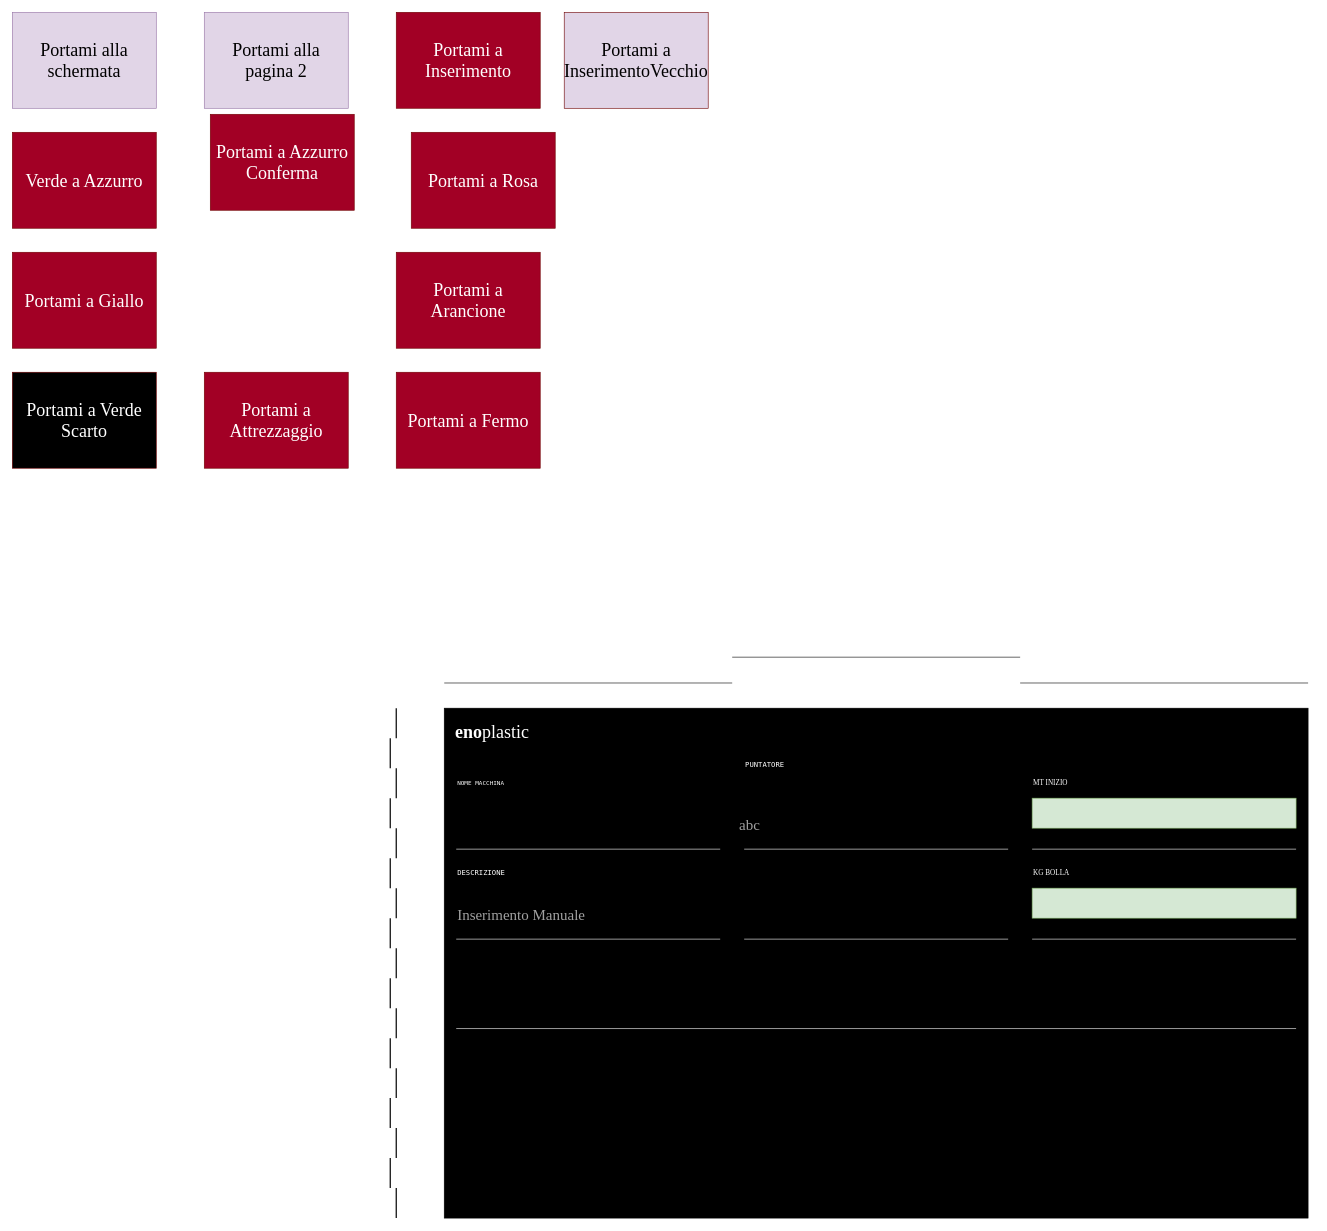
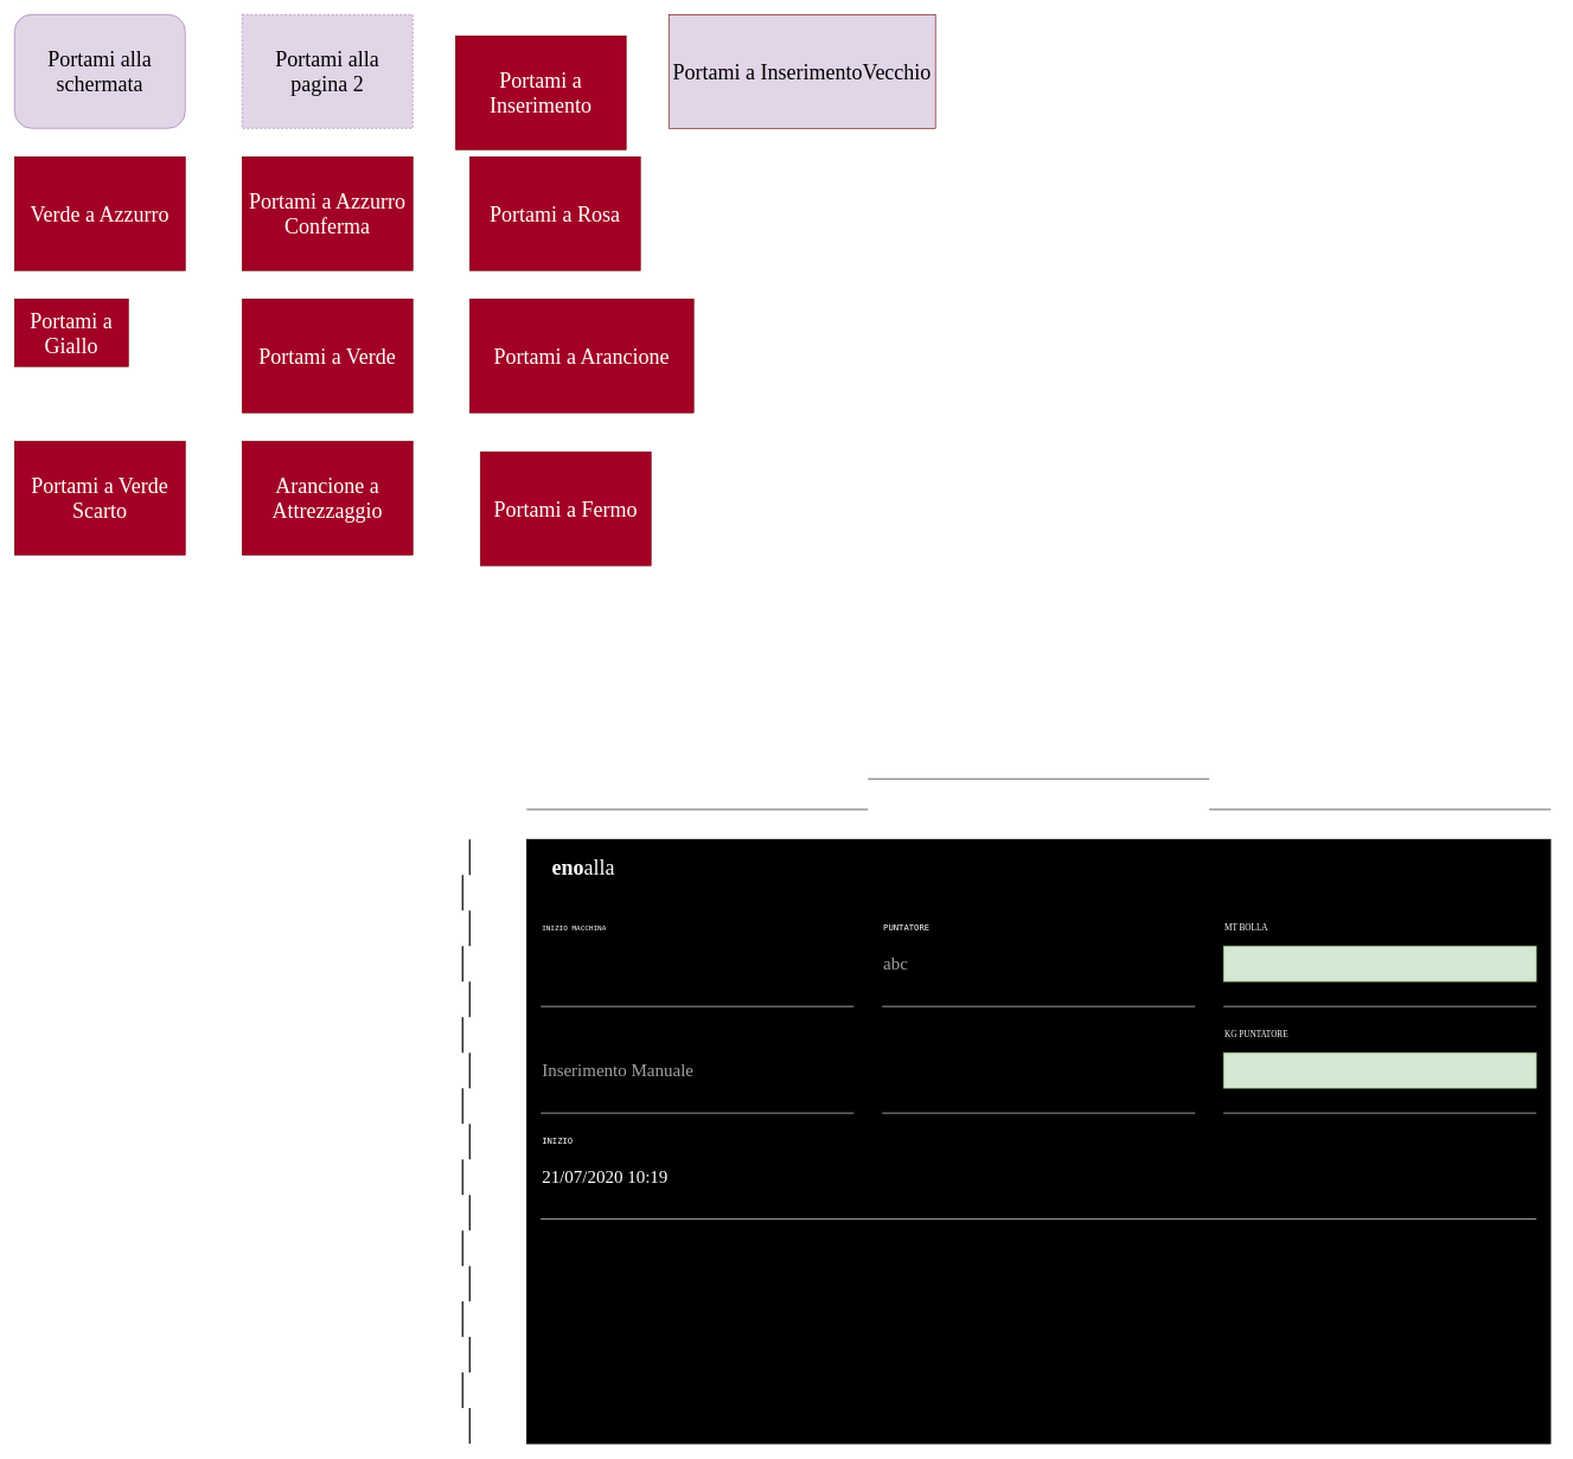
- <mxCell id="42" value="&lt;font style=&quot;font-size: 30px&quot;&gt;Portami alla schermata&lt;/font&gt;" style="rounded=0;whiteSpace=wrap;html=1;strokeColor=#9673a6;fillColor=#e1d5e7;fontFamily=Sans Serif;" vertex="1" parent="1"><mxGeometry x="20" y="20" width="240" height="160" as="geometry" /></mxCell>
+ <mxCell id="42" value="&lt;font style=&quot;font-size: 30px&quot;&gt;Portami alla schermata&lt;/font&gt;" style="whiteSpace=wrap;html=1;strokeColor=#9673a6;fillColor=#e1d5e7;fontFamily=Sans Serif;rounded=1;" vertex="1" parent="1"><mxGeometry x="20" y="20" width="240" height="160" as="geometry" /></mxCell>
- <mxCell id="43" value="&lt;div&gt;&lt;font style=&quot;font-size: 30px&quot;&gt;Portami alla&lt;/font&gt;&lt;/div&gt;&lt;div&gt;&lt;font style=&quot;font-size: 30px&quot;&gt;pagina 2&lt;/font&gt;&lt;/div&gt;" style="rounded=0;whiteSpace=wrap;html=1;strokeColor=#9673a6;fillColor=#e1d5e7;fontFamily=Sans Serif;" vertex="1" parent="1"><mxGeometry x="340" y="20" width="240" height="160" as="geometry" /></mxCell>
+ <mxCell id="43" value="&lt;div&gt;&lt;font style=&quot;font-size: 30px&quot;&gt;Portami alla&lt;/font&gt;&lt;/div&gt;&lt;div&gt;&lt;font style=&quot;font-size: 30px&quot;&gt;pagina 2&lt;/font&gt;&lt;/div&gt;" style="rounded=0;whiteSpace=wrap;html=1;strokeColor=#9673a6;fillColor=#e1d5e7;fontFamily=Sans Serif;dashed=1;" vertex="1" parent="1"><mxGeometry x="340" y="20" width="240" height="160" as="geometry" /></mxCell>
- <mxCell id="44" value="&lt;div&gt;&lt;font style=&quot;font-size: 30px&quot;&gt;Portami a Inserimento&lt;br&gt;&lt;/font&gt;&lt;/div&gt;" style="rounded=0;whiteSpace=wrap;html=1;strokeColor=#6F0000;fillColor=#a20025;fontFamily=Sans Serif;fontColor=#ffffff;" vertex="1" parent="1"><mxGeometry x="660" y="20" width="240" height="160" as="geometry" /></mxCell>
+ <mxCell id="44" value="&lt;div&gt;&lt;font style=&quot;font-size: 30px&quot;&gt;Portami a Inserimento&lt;br&gt;&lt;/font&gt;&lt;/div&gt;" style="rounded=0;whiteSpace=wrap;html=1;strokeColor=#6F0000;fillColor=#a20025;fontFamily=Sans Serif;fontColor=#ffffff;" vertex="1" parent="1"><mxGeometry x="640" y="50" width="240" height="160" as="geometry" /></mxCell>
- <mxCell id="51" value="&lt;div&gt;&lt;font style=&quot;font-size: 30px&quot;&gt;&lt;font color=&quot;#000000&quot;&gt;Portami a InserimentoVecchio&lt;/font&gt;&lt;br&gt;&lt;/font&gt;&lt;/div&gt;" style="rounded=0;whiteSpace=wrap;html=1;strokeColor=#6F0000;fontFamily=Sans Serif;fontColor=#ffffff;fillColor=#E1D5E7;" vertex="1" parent="1"><mxGeometry x="940" y="20" width="240" height="160" as="geometry" /></mxCell>
+ <mxCell id="51" value="&lt;div&gt;&lt;font style=&quot;font-size: 30px&quot;&gt;&lt;font color=&quot;#000000&quot;&gt;Portami a InserimentoVecchio&lt;/font&gt;&lt;br&gt;&lt;/font&gt;&lt;/div&gt;" style="rounded=0;whiteSpace=wrap;html=1;strokeColor=#6F0000;fontFamily=Sans Serif;fontColor=#ffffff;fillColor=#E1D5E7;" vertex="1" parent="1"><mxGeometry x="940" y="20" width="375" height="160" as="geometry" /></mxCell>
- <mxCell id="46" value="&lt;div&gt;&lt;font style=&quot;font-size: 30px&quot;&gt;Portami a Azzurro Conferma&lt;/font&gt;&lt;/div&gt;" style="rounded=0;whiteSpace=wrap;html=1;strokeColor=#6F0000;fillColor=#a20025;fontFamily=Sans Serif;fontColor=#ffffff;" vertex="1" parent="1"><mxGeometry x="350" y="190" width="240" height="160" as="geometry" /></mxCell>
+ <mxCell id="46" value="&lt;div&gt;&lt;font style=&quot;font-size: 30px&quot;&gt;Portami a Azzurro Conferma&lt;/font&gt;&lt;/div&gt;" style="rounded=0;whiteSpace=wrap;html=1;strokeColor=#6F0000;fillColor=#a20025;fontFamily=Sans Serif;fontColor=#ffffff;" vertex="1" parent="1"><mxGeometry x="340" y="220" width="240" height="160" as="geometry" /></mxCell>
- <mxCell id="47" value="&lt;div&gt;&lt;font style=&quot;font-size: 30px&quot;&gt;Portami a Rosa&lt;/font&gt;&lt;/div&gt;" style="rounded=0;whiteSpace=wrap;html=1;strokeColor=#6F0000;fillColor=#a20025;fontFamily=Sans Serif;fontColor=#ffffff;" vertex="1" parent="1"><mxGeometry x="685" y="220" width="240" height="160" as="geometry" /></mxCell>
+ <mxCell id="47" value="&lt;div&gt;&lt;font style=&quot;font-size: 30px&quot;&gt;Portami a Rosa&lt;/font&gt;&lt;/div&gt;" style="rounded=0;whiteSpace=wrap;html=1;strokeColor=#6F0000;fillColor=#a20025;fontFamily=Sans Serif;fontColor=#ffffff;" vertex="1" parent="1"><mxGeometry x="660" y="220" width="240" height="160" as="geometry" /></mxCell>
- <mxCell id="48" value="&lt;div&gt;&lt;font style=&quot;font-size: 30px&quot;&gt;Portami a Giallo&lt;/font&gt;&lt;/div&gt;" style="rounded=0;whiteSpace=wrap;html=1;strokeColor=#6F0000;fillColor=#a20025;fontFamily=Sans Serif;fontColor=#ffffff;" vertex="1" parent="1"><mxGeometry x="20" y="420" width="240" height="160" as="geometry" /></mxCell>
+ <mxCell id="48" value="&lt;div&gt;&lt;font style=&quot;font-size: 30px&quot;&gt;Portami a Giallo&lt;/font&gt;&lt;/div&gt;" style="rounded=0;whiteSpace=wrap;html=1;strokeColor=#6F0000;fillColor=#a20025;fontFamily=Sans Serif;fontColor=#ffffff;" vertex="1" parent="1"><mxGeometry x="20" y="420" width="160" height="95" as="geometry" /></mxCell>
+ <mxCell id="49" value="&lt;div&gt;&lt;font style=&quot;font-size: 30px&quot;&gt;Portami a Verde&lt;/font&gt;&lt;/div&gt;" style="rounded=0;whiteSpace=wrap;html=1;strokeColor=#6F0000;fillColor=#a20025;fontFamily=Sans Serif;fontColor=#ffffff;" vertex="1" parent="1"><mxGeometry x="340" y="420" width="240" height="160" as="geometry" /></mxCell>
- <mxCell id="50" value="&lt;div&gt;&lt;font style=&quot;font-size: 30px&quot;&gt;Portami a Arancione&lt;/font&gt;&lt;/div&gt;" style="rounded=0;whiteSpace=wrap;html=1;strokeColor=#6F0000;fillColor=#a20025;fontFamily=Sans Serif;fontColor=#ffffff;" vertex="1" parent="1"><mxGeometry x="660" y="420" width="240" height="160" as="geometry" /></mxCell>
+ <mxCell id="50" value="&lt;div&gt;&lt;font style=&quot;font-size: 30px&quot;&gt;Portami a Arancione&lt;/font&gt;&lt;/div&gt;" style="rounded=0;whiteSpace=wrap;html=1;strokeColor=#6F0000;fillColor=#a20025;fontFamily=Sans Serif;fontColor=#ffffff;" vertex="1" parent="1"><mxGeometry x="660" y="420" width="315" height="160" as="geometry" /></mxCell>
- <mxCell id="52" value="&lt;div&gt;&lt;font style=&quot;font-size: 30px&quot;&gt;Portami a Verde Scarto&lt;br&gt;&lt;/font&gt;&lt;/div&gt;" style="rounded=0;whiteSpace=wrap;html=1;strokeColor=#6F0000;fillColor=#000000;fontFamily=Sans Serif;fontColor=#ffffff;" vertex="1" parent="1"><mxGeometry x="20" y="620" width="240" height="160" as="geometry" /></mxCell>
+ <mxCell id="52" value="&lt;div&gt;&lt;font style=&quot;font-size: 30px&quot;&gt;Portami a Verde Scarto&lt;br&gt;&lt;/font&gt;&lt;/div&gt;" style="rounded=0;whiteSpace=wrap;html=1;strokeColor=#6F0000;fillColor=#a20025;fontFamily=Sans Serif;fontColor=#ffffff;" vertex="1" parent="1"><mxGeometry x="20" y="620" width="240" height="160" as="geometry" /></mxCell>
- <mxCell id="53" value="&lt;div&gt;&lt;font style=&quot;font-size: 30px&quot;&gt;Portami a Attrezzaggio&lt;/font&gt;&lt;/div&gt;" style="rounded=0;whiteSpace=wrap;html=1;strokeColor=#6F0000;fillColor=#a20025;fontFamily=Sans Serif;fontColor=#ffffff;" vertex="1" parent="1"><mxGeometry x="340" y="620" width="240" height="160" as="geometry" /></mxCell>
+ <mxCell id="53" value="&lt;div&gt;&lt;font style=&quot;font-size: 30px&quot;&gt;Arancione a Attrezzaggio&lt;/font&gt;&lt;/div&gt;" style="rounded=0;whiteSpace=wrap;html=1;strokeColor=#6F0000;fillColor=#a20025;fontFamily=Sans Serif;fontColor=#ffffff;" vertex="1" parent="1"><mxGeometry x="340" y="620" width="240" height="160" as="geometry" /></mxCell>
- <mxCell id="54" value="&lt;div&gt;&lt;font style=&quot;font-size: 30px&quot;&gt;Portami a Fermo&lt;/font&gt;&lt;/div&gt;" style="rounded=0;whiteSpace=wrap;html=1;strokeColor=#6F0000;fillColor=#a20025;fontFamily=Sans Serif;fontColor=#ffffff;" vertex="1" parent="1"><mxGeometry x="660" y="620" width="240" height="160" as="geometry" /></mxCell>
+ <mxCell id="54" value="&lt;div&gt;&lt;font style=&quot;font-size: 30px&quot;&gt;Portami a Fermo&lt;/font&gt;&lt;/div&gt;" style="rounded=0;whiteSpace=wrap;html=1;strokeColor=#6F0000;fillColor=#a20025;fontFamily=Sans Serif;fontColor=#ffffff;" vertex="1" parent="1"><mxGeometry x="675" y="635" width="240" height="160" as="geometry" /></mxCell>
- <mxCell id="3" value="&lt;h3 style=&quot;font-size: 30px&quot;&gt;&lt;font style=&quot;font-size: 30px&quot; color=&quot;#FFFFFF&quot;&gt;&lt;span style=&quot;font-weight: normal&quot;&gt;&lt;b&gt;eno&lt;/b&gt;plastic&lt;/span&gt;&lt;/font&gt;&lt;/h3&gt;" style="text;html=1;strokeColor=none;fillColor=none;align=center;verticalAlign=middle;whiteSpace=wrap;rounded=0;fontFamily=Sans Serif;FType=g;aspect=fixed;" vertex="1" parent="1"><mxGeometry x="770" y="1210" width="100" height="20" as="geometry" /></mxCell>
+ <mxCell id="3" value="&lt;h3 style=&quot;font-size: 30px&quot;&gt;&lt;font style=&quot;font-size: 30px&quot; color=&quot;#FFFFFF&quot;&gt;&lt;span style=&quot;font-weight: normal&quot;&gt;&lt;b&gt;eno&lt;/b&gt;alla&lt;/span&gt;&lt;/font&gt;&lt;/h3&gt;" style="text;html=1;strokeColor=none;fillColor=none;align=center;verticalAlign=middle;whiteSpace=wrap;rounded=0;fontFamily=Sans Serif;FType=g;aspect=fixed;" vertex="1" parent="1"><mxGeometry x="770" y="1210" width="100" height="20" as="geometry" /></mxCell>
- <mxCell id="29" value="&lt;pre&gt;PUNTATORE&lt;/pre&gt;" style="text;html=1;strokeColor=none;fillColor=none;align=left;verticalAlign=middle;whiteSpace=wrap;rounded=0;fontFamily=Sans Serif;fontColor=#FFFFFF;" vertex="1" parent="1"><mxGeometry x="1240" y="1250" width="470" height="50" as="geometry" /></mxCell>
+ <mxCell id="29" value="&lt;pre&gt;PUNTATORE&lt;/pre&gt;" style="text;html=1;strokeColor=none;fillColor=none;align=left;verticalAlign=middle;whiteSpace=wrap;rounded=0;fontFamily=Sans Serif;fontColor=#FFFFFF;" vertex="1" parent="1"><mxGeometry x="1240" y="1280" width="470" height="50" as="geometry" /></mxCell>
- <mxCell id="5" value="&lt;div style=&quot;font-size: 10px&quot; align=&quot;left&quot;&gt;&lt;pre&gt;&lt;font style=&quot;font-size: 10px&quot;&gt;NOME MACCHINA&lt;br&gt;&lt;/font&gt;&lt;/pre&gt;&lt;/div&gt;" style="text;html=1;strokeColor=none;fillColor=none;align=left;verticalAlign=middle;whiteSpace=wrap;rounded=0;fontFamily=Sans Serif;fontColor=#FFFFFF;" vertex="1" parent="1"><mxGeometry x="760" y="1280" width="460" height="50" as="geometry" /></mxCell>
+ <mxCell id="5" value="&lt;div style=&quot;font-size: 10px&quot; align=&quot;left&quot;&gt;&lt;pre&gt;&lt;font style=&quot;font-size: 10px&quot;&gt;INIZIO MACCHINA&lt;br&gt;&lt;/font&gt;&lt;/pre&gt;&lt;/div&gt;" style="text;html=1;strokeColor=none;fillColor=none;align=left;verticalAlign=middle;whiteSpace=wrap;rounded=0;fontFamily=Sans Serif;fontColor=#FFFFFF;" vertex="1" parent="1"><mxGeometry x="760" y="1280" width="460" height="50" as="geometry" /></mxCell>
- <mxCell id="30" value="&lt;div&gt;MT INIZIO&lt;/div&gt;" style="text;html=1;strokeColor=none;fillColor=none;align=left;verticalAlign=middle;whiteSpace=wrap;rounded=0;fontFamily=Sans Serif;fontColor=#FFFFFF;" vertex="1" parent="1"><mxGeometry x="1720" y="1280" width="470" height="50" as="geometry" /></mxCell>
+ <mxCell id="30" value="&lt;div&gt;MT BOLLA&lt;/div&gt;" style="text;html=1;strokeColor=none;fillColor=none;align=left;verticalAlign=middle;whiteSpace=wrap;rounded=0;fontFamily=Sans Serif;fontColor=#FFFFFF;" vertex="1" parent="1"><mxGeometry x="1720" y="1280" width="470" height="50" as="geometry" /></mxCell>
- <mxCell id="28" value="&lt;font style=&quot;font-size: 25px&quot; color=&quot;#A1A1A1&quot;&gt;abc&lt;/font&gt;" style="text;html=1;strokeColor=none;fillColor=none;align=left;verticalAlign=middle;whiteSpace=wrap;rounded=0;fontFamily=Sans Serif;fontColor=#FFFFFF;" vertex="1" parent="1"><mxGeometry x="1230" y="1350" width="470" height="50" as="geometry" /></mxCell>
+ <mxCell id="28" value="&lt;font style=&quot;font-size: 25px&quot; color=&quot;#A1A1A1&quot;&gt;abc&lt;/font&gt;" style="text;html=1;strokeColor=none;fillColor=none;align=left;verticalAlign=middle;whiteSpace=wrap;rounded=0;fontFamily=Sans Serif;fontColor=#FFFFFF;" vertex="1" parent="1"><mxGeometry x="1240" y="1330" width="470" height="50" as="geometry" /></mxCell>
- <mxCell id="34" value="&lt;pre&gt;DESCRIZIONE&lt;/pre&gt;" style="text;html=1;strokeColor=none;fillColor=none;align=left;verticalAlign=middle;whiteSpace=wrap;rounded=0;fontFamily=Sans Serif;fontColor=#FFFFFF;" vertex="1" parent="1"><mxGeometry x="760" y="1430" width="460" height="50" as="geometry" /></mxCell>
- <mxCell id="37" value="&lt;div&gt;KG BOLLA&lt;/div&gt;" style="text;html=1;strokeColor=none;fillColor=none;align=left;verticalAlign=middle;whiteSpace=wrap;rounded=0;fontFamily=Sans Serif;fontColor=#FFFFFF;" vertex="1" parent="1"><mxGeometry x="1720" y="1430" width="470" height="50" as="geometry" /></mxCell>
+ <mxCell id="37" value="&lt;div&gt;KG PUNTATORE&lt;/div&gt;" style="text;html=1;strokeColor=none;fillColor=none;align=left;verticalAlign=middle;whiteSpace=wrap;rounded=0;fontFamily=Sans Serif;fontColor=#FFFFFF;" vertex="1" parent="1"><mxGeometry x="1720" y="1430" width="470" height="50" as="geometry" /></mxCell>
- <mxCell id="32" value="&lt;font style=&quot;font-size: 25px&quot; color=&quot;#A1A1A1&quot;&gt;Inserimento Manuale&lt;br&gt;&lt;/font&gt;" style="text;html=1;strokeColor=none;fillColor=none;align=left;verticalAlign=middle;whiteSpace=wrap;rounded=0;fontFamily=Sans Serif;fontColor=#FFFFFF;" vertex="1" parent="1"><mxGeometry x="760" y="1500" width="460" height="50" as="geometry" /></mxCell>
+ <mxCell id="32" value="&lt;font style=&quot;font-size: 25px&quot; color=&quot;#A1A1A1&quot;&gt;Inserimento Manuale&lt;br&gt;&lt;/font&gt;" style="text;html=1;strokeColor=none;fillColor=none;align=left;verticalAlign=middle;whiteSpace=wrap;rounded=0;fontFamily=Sans Serif;fontColor=#FFFFFF;" vertex="1" parent="1"><mxGeometry x="760" y="1480" width="460" height="50" as="geometry" /></mxCell>
+ <mxCell id="41" value="&lt;pre&gt;INIZIO&lt;/pre&gt;" style="text;html=1;strokeColor=none;fillColor=none;align=left;verticalAlign=middle;whiteSpace=wrap;rounded=0;fontFamily=Sans Serif;fontColor=#FFFFFF;" vertex="1" parent="1"><mxGeometry x="760" y="1579" width="460" height="50" as="geometry" /></mxCell>
+ <mxCell id="40" value="&lt;font style=&quot;font-size: 25px&quot; color=&quot;#FFFFFF&quot;&gt;21/07/2020 10:19&lt;font style=&quot;font-size: 25px&quot;&gt;&lt;br&gt;&lt;/font&gt;&lt;/font&gt;" style="text;html=1;strokeColor=none;fillColor=none;align=left;verticalAlign=middle;whiteSpace=wrap;rounded=0;fontFamily=Sans Serif;fontColor=#FFFFFF;" vertex="1" parent="1"><mxGeometry x="760" y="1629" width="460" height="50" as="geometry" /></mxCell>
